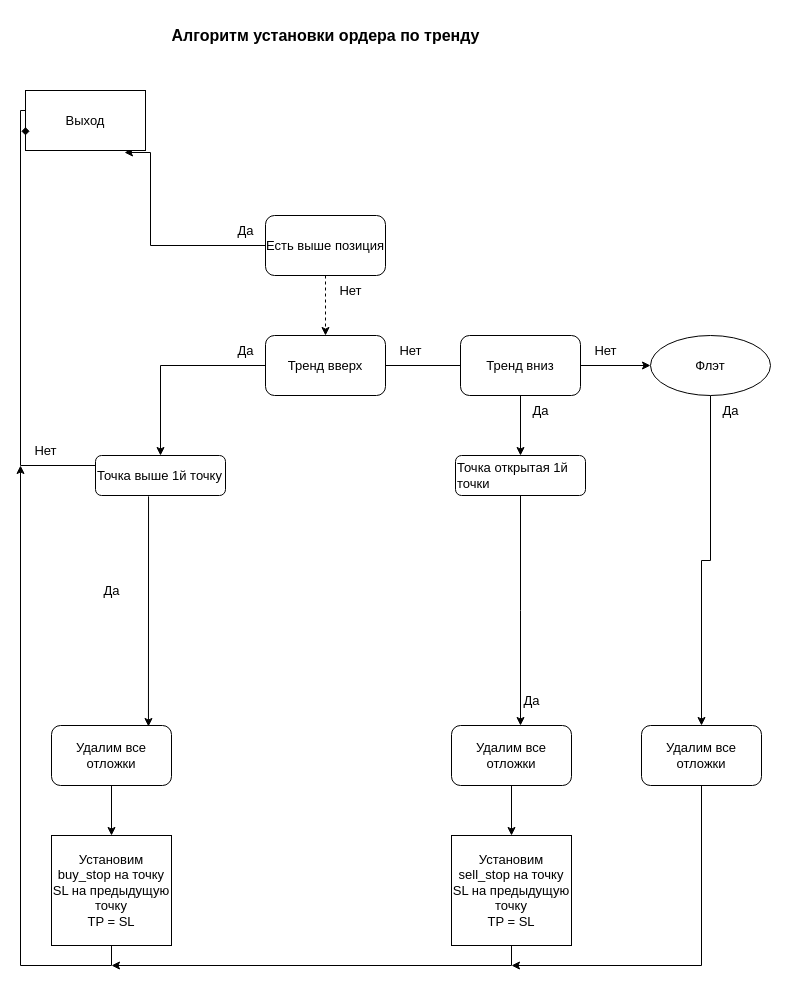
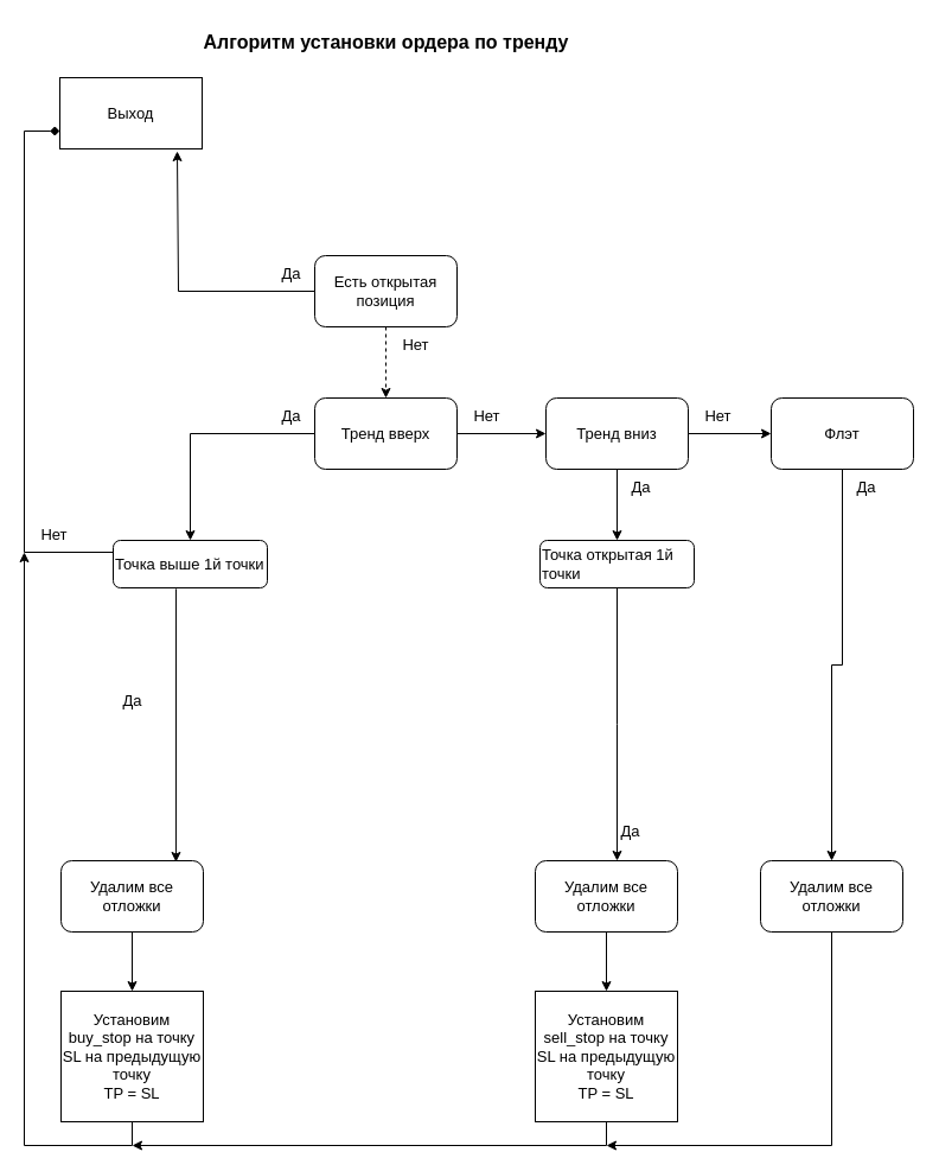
- <mxCell id="6" value="Выход" style="rounded=0;whiteSpace=wrap;html=1;fontSize=13;" parent="1" vertex="1"><mxGeometry x="25" y="90" width="120" height="60" as="geometry" /></mxCell>
+ <mxCell id="6" value="Выход" style="rounded=0;whiteSpace=wrap;html=1;fontSize=13;" parent="1" vertex="1"><mxGeometry x="50" y="65" width="120" height="60" as="geometry" /></mxCell>
- <mxCell id="5" value="Есть выше позиция" style="rounded=1;whiteSpace=wrap;html=1;fontSize=13;" parent="1" vertex="1"><mxGeometry x="265" y="215" width="120" height="60" as="geometry" /></mxCell>
+ <mxCell id="5" value="Есть открытая позиция" style="rounded=1;whiteSpace=wrap;html=1;fontSize=13;" parent="1" vertex="1"><mxGeometry x="265" y="215" width="120" height="60" as="geometry" /></mxCell>
- <mxCell id="9" style="edgeStyle=orthogonalEdgeStyle;rounded=0;orthogonalLoop=1;jettySize=auto;html=1;entryX=0;entryY=0.5;entryDx=0;entryDy=0;fontSize=13;endArrow=none;" parent="1" source="10" target="19" edge="1"><mxGeometry relative="1" as="geometry" /></mxCell>
+ <mxCell id="9" style="edgeStyle=orthogonalEdgeStyle;rounded=0;orthogonalLoop=1;jettySize=auto;html=1;entryX=0;entryY=0.5;entryDx=0;entryDy=0;fontSize=13;" parent="1" source="10" target="19" edge="1"><mxGeometry relative="1" as="geometry" /></mxCell>
- <mxCell id="34" value="Флэт" style="ellipse;whiteSpace=wrap;html=1;fontSize=13;" parent="1" vertex="1"><mxGeometry x="650" y="335" width="120" height="60" as="geometry" /></mxCell>
+ <mxCell id="34" value="Флэт" style="rounded=1;whiteSpace=wrap;html=1;fontSize=13;" parent="1" vertex="1"><mxGeometry x="650" y="335" width="120" height="60" as="geometry" /></mxCell>
- <mxCell id="13" value="Точка выше 1й точку&lt;br&gt;" style="rounded=1;whiteSpace=wrap;html=1;fontSize=13;align=left;" parent="1" vertex="1"><mxGeometry x="95" y="455" width="130" height="40" as="geometry" /></mxCell>
+ <mxCell id="13" value="Точка выше 1й точки&lt;br&gt;" style="rounded=1;whiteSpace=wrap;html=1;fontSize=13;align=left;" parent="1" vertex="1"><mxGeometry x="95" y="455" width="130" height="40" as="geometry" /></mxCell>
